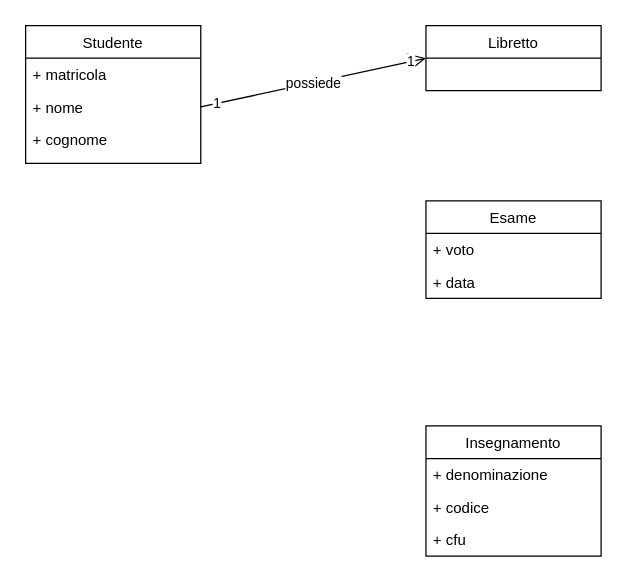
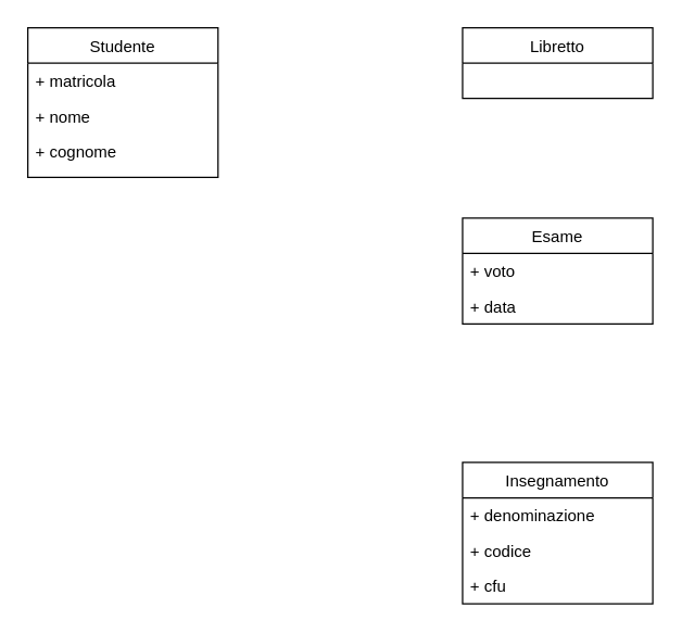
- <mxCell id="14" value="possiede" style="endArrow=open;endFill=1;endSize=12;html=1;rounded=0;exitX=1;exitY=0.5;exitDx=0;exitDy=0;entryX=0;entryY=0.5;entryDx=0;entryDy=0;" edge="1" parent="1" source="4" target="13"><mxGeometry width="160" relative="1" as="geometry"><mxPoint x="270" y="250" as="sourcePoint" /><mxPoint x="430" y="250" as="targetPoint" /></mxGeometry></mxCell>
- <mxCell id="15" value="1" style="edgeLabel;html=1;align=center;verticalAlign=middle;resizable=0;points=[];" vertex="1" connectable="0" parent="14"><mxGeometry x="0.855" relative="1" as="geometry"><mxPoint as="offset" /></mxGeometry></mxCell>
- <mxCell id="16" value="1" style="edgeLabel;html=1;align=center;verticalAlign=middle;resizable=0;points=[];" vertex="1" connectable="0" parent="14"><mxGeometry x="-0.856" y="1" relative="1" as="geometry"><mxPoint as="offset" /></mxGeometry></mxCell>
